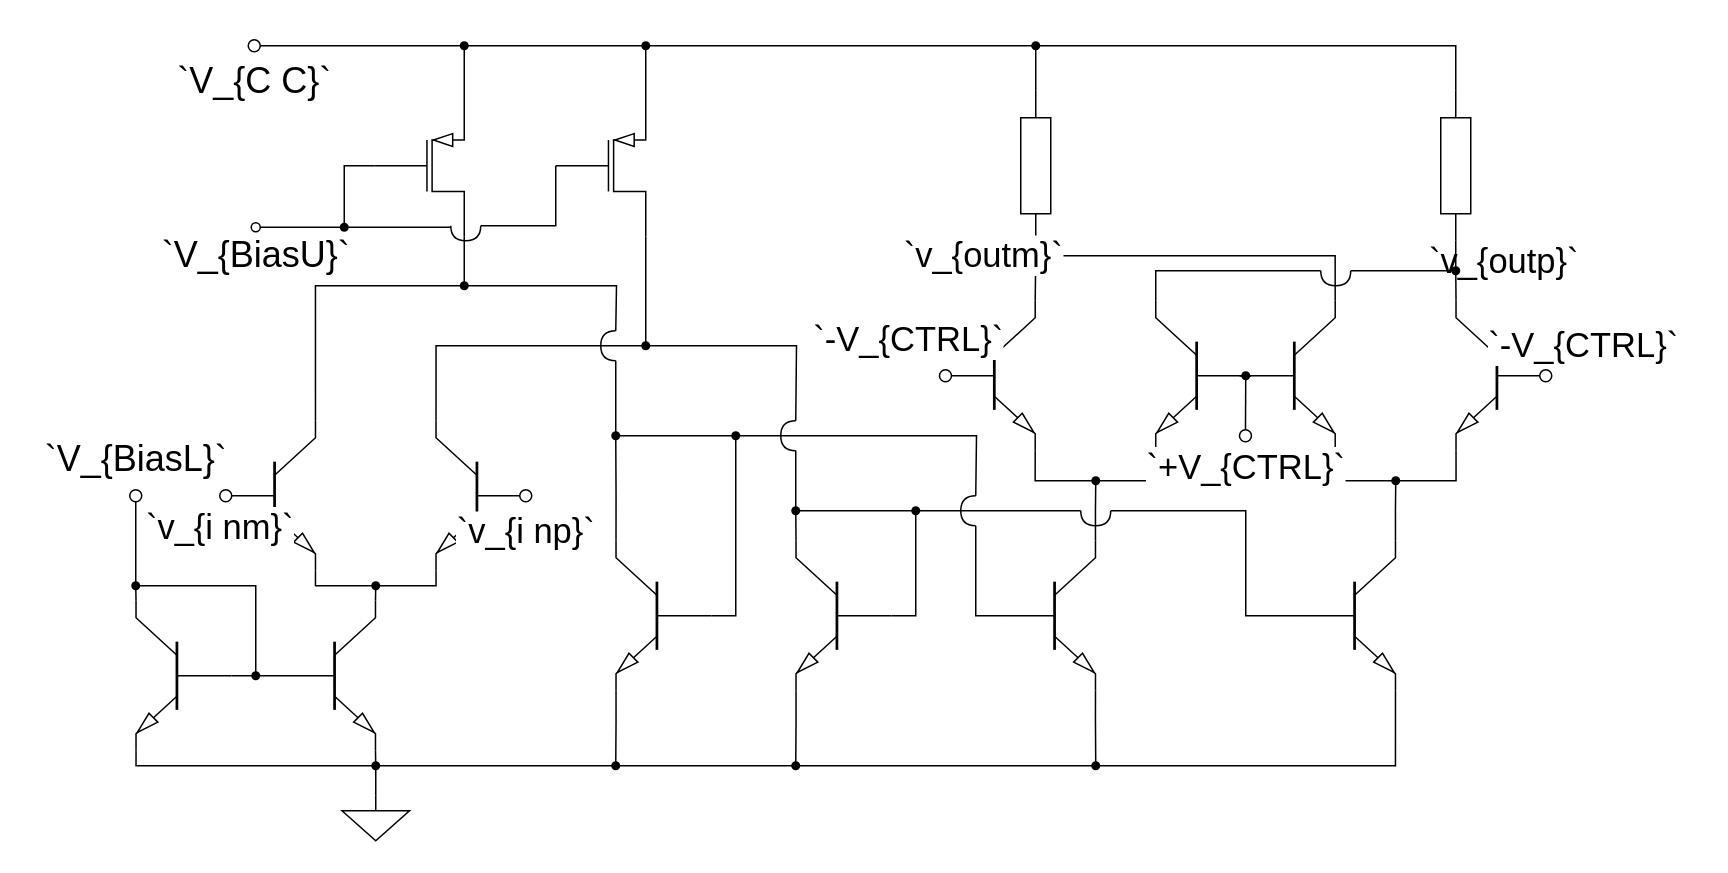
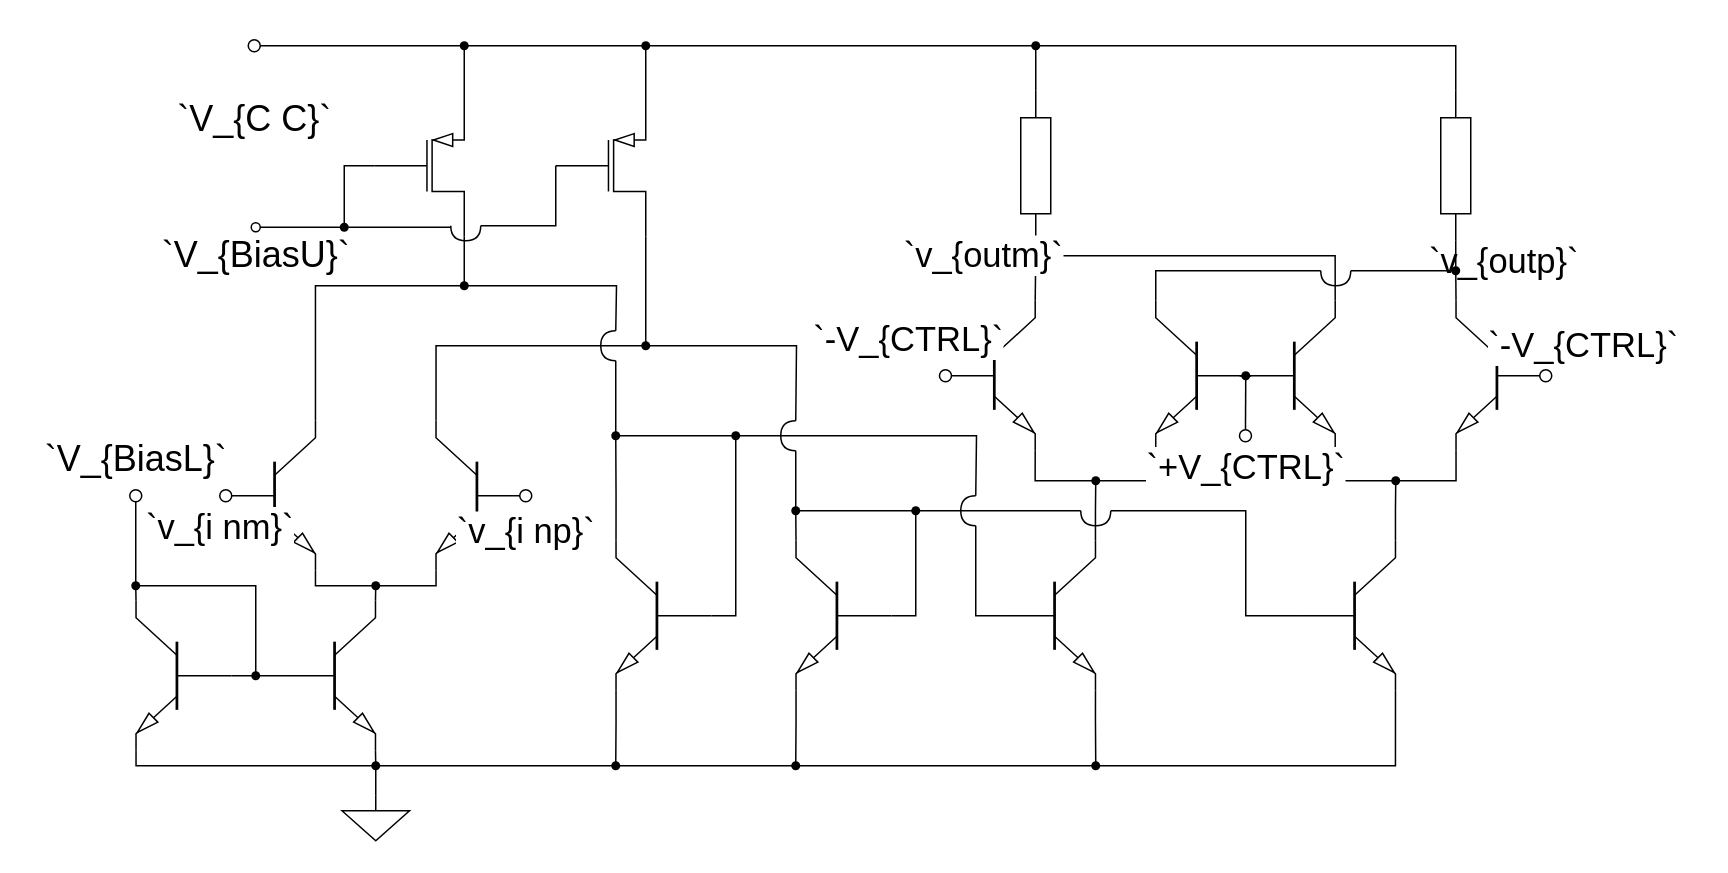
- <mxCell id="107" value="&lt;font style=&quot;font-size: 24px;&quot;&gt;`V_{C C}`&lt;/font&gt;" style="text;html=1;align=center;verticalAlign=middle;resizable=0;points=[];autosize=1;strokeColor=none;fillColor=none;fontFamily=Helvetica;fontSize=11;fontColor=default;labelBackgroundColor=default;" parent="1" vertex="1"><mxGeometry x="104" y="34" width="130" height="40" as="geometry" /></mxCell>
+ <mxCell id="107" value="&lt;font style=&quot;font-size: 24px;&quot;&gt;`V_{C C}`&lt;/font&gt;" style="text;html=1;align=center;verticalAlign=middle;resizable=0;points=[];autosize=1;strokeColor=none;fillColor=none;fontFamily=Helvetica;fontSize=11;fontColor=default;labelBackgroundColor=default;" parent="1" vertex="1"><mxGeometry x="104" y="59" width="130" height="40" as="geometry" /></mxCell>
